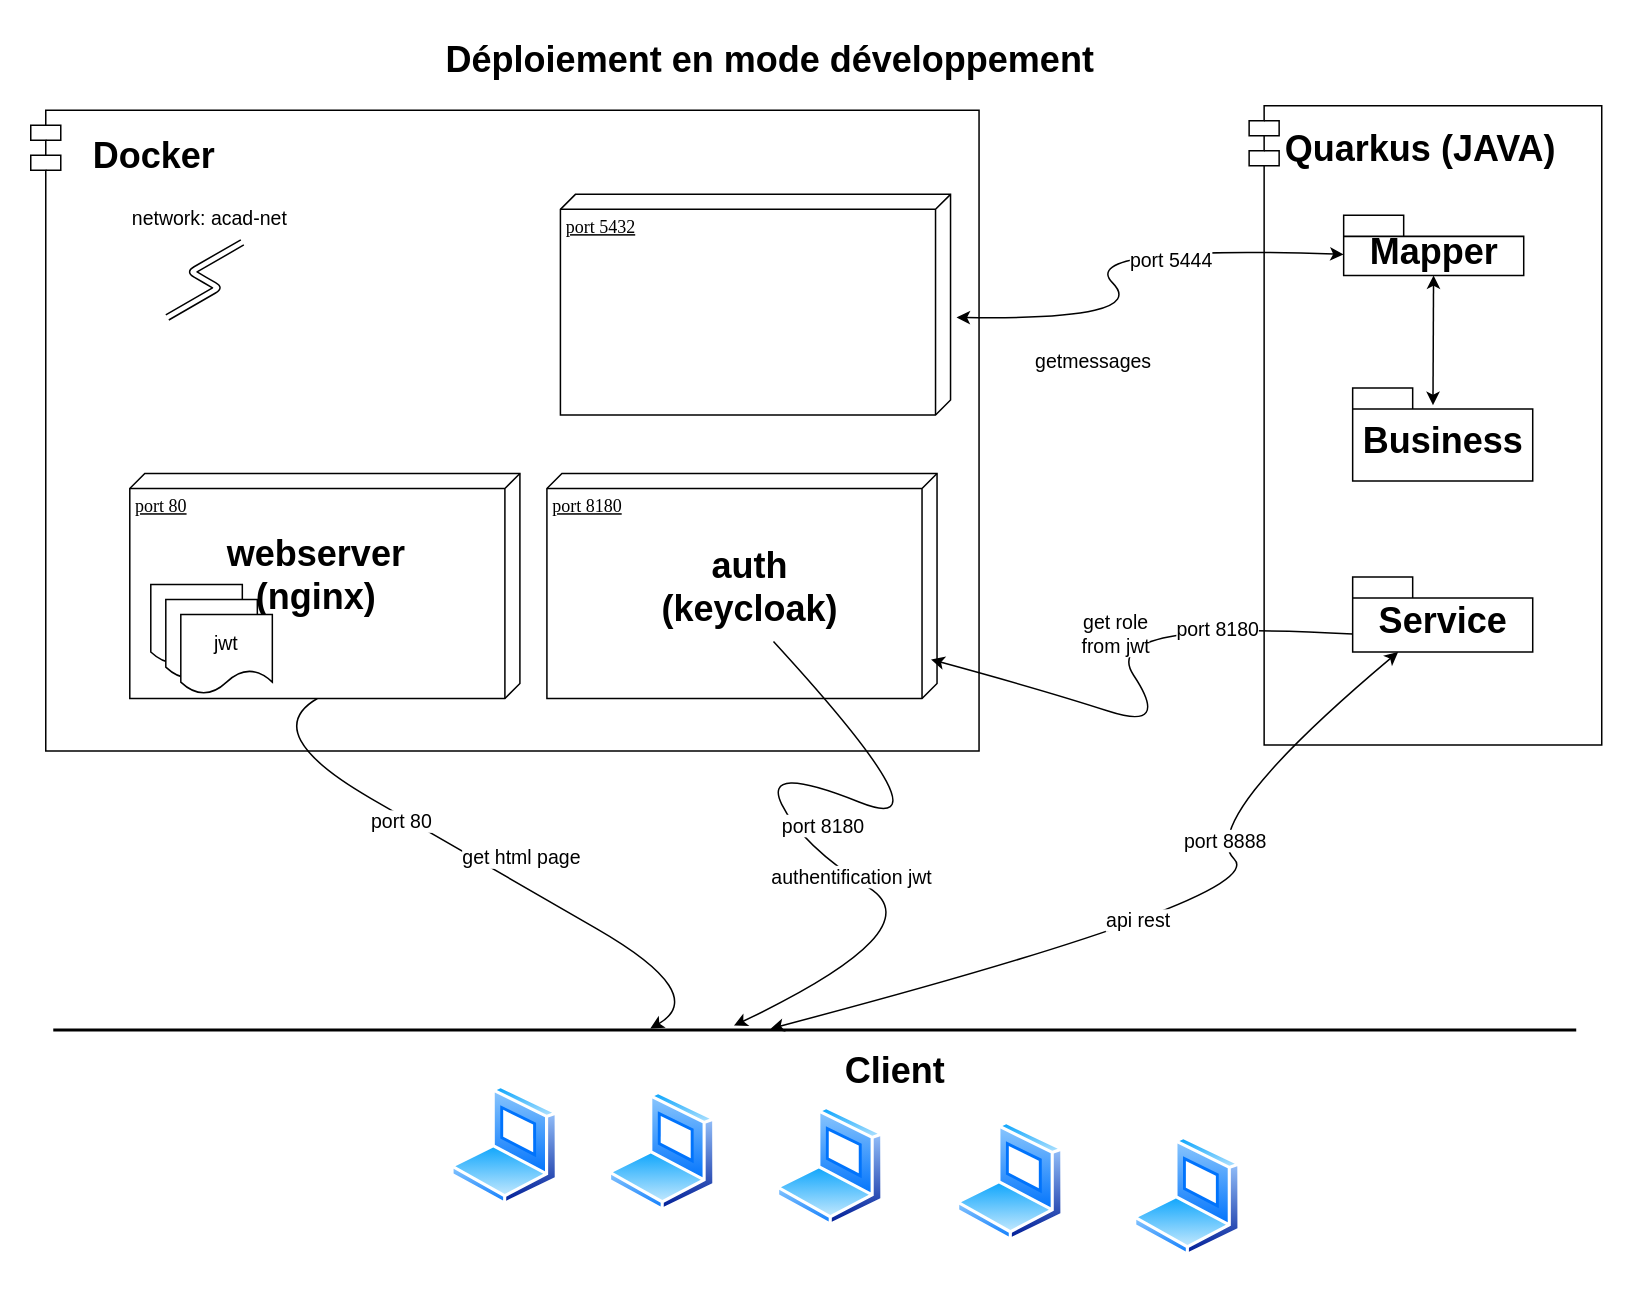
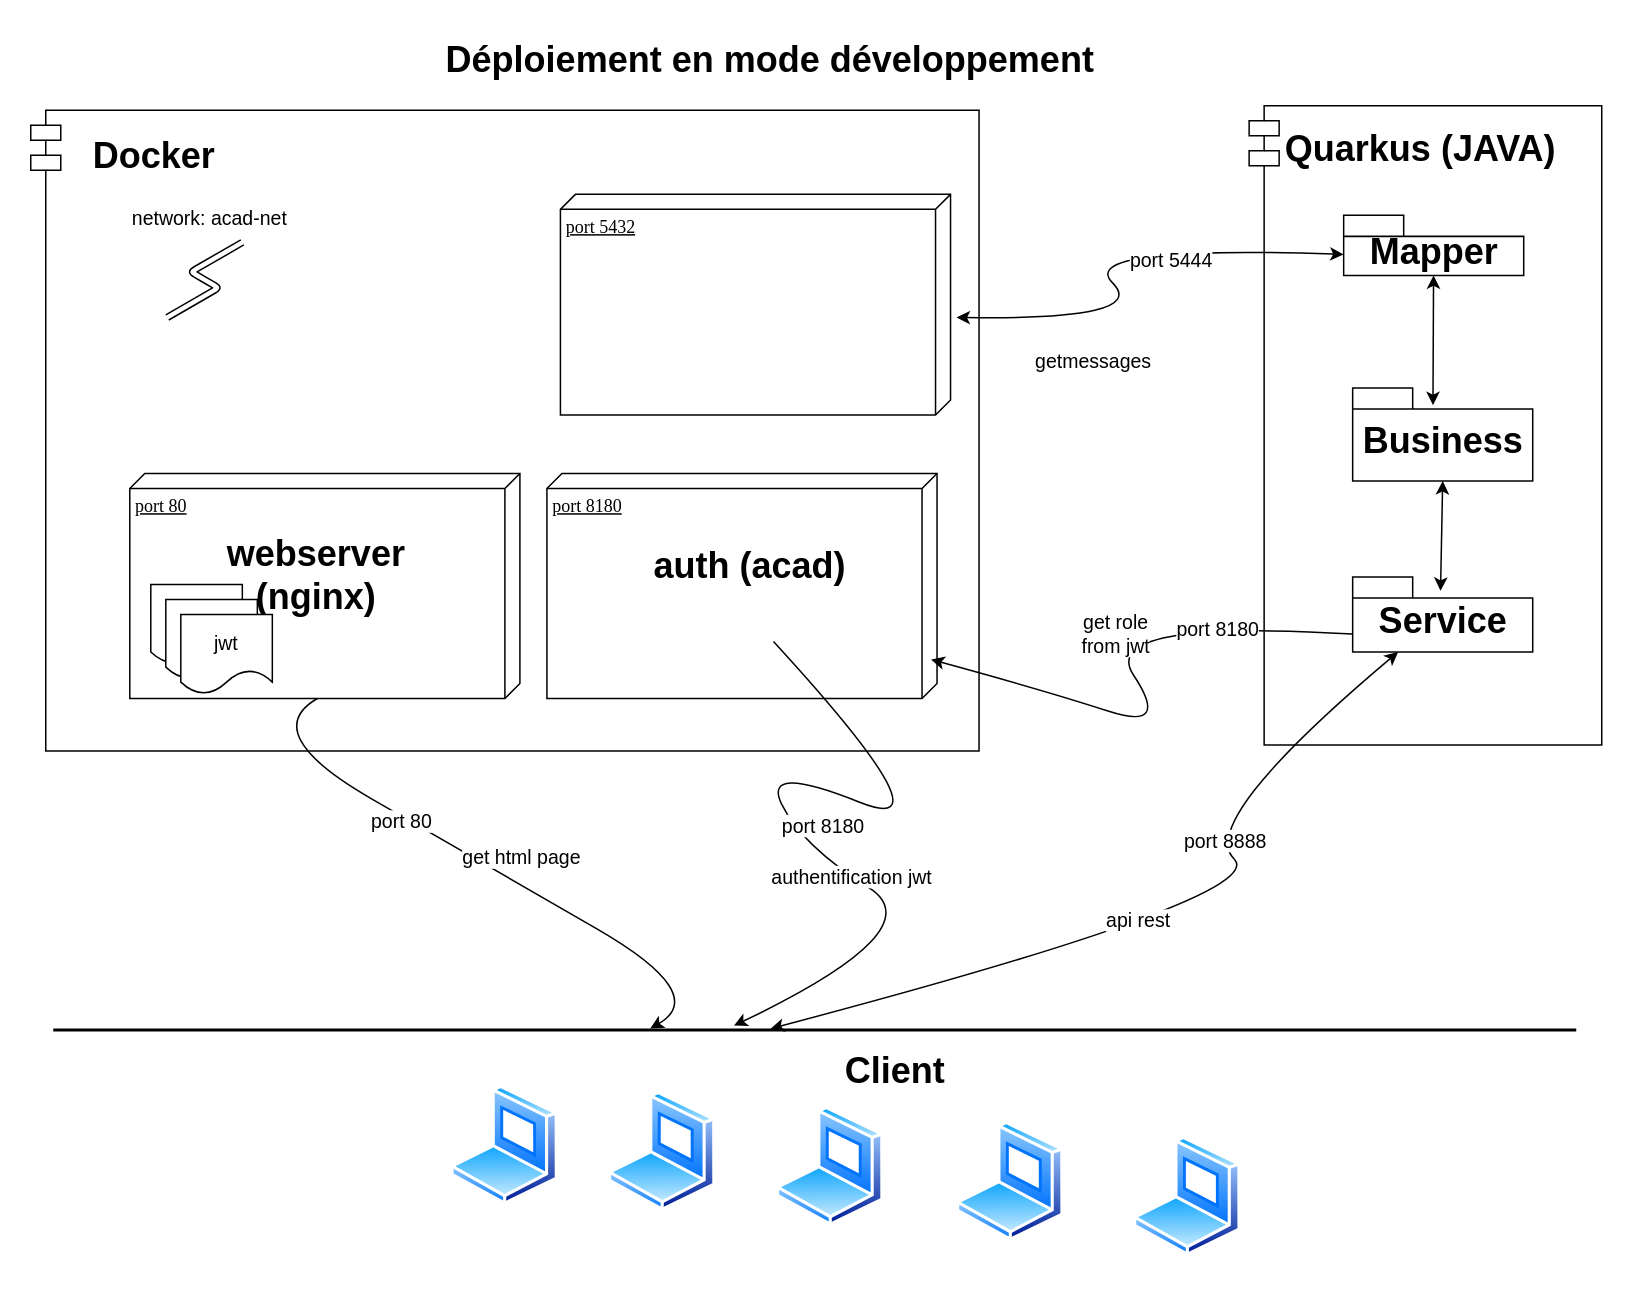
- <mxCell id="14" value="&lt;h1&gt;auth (keycloak)&lt;/h1&gt;" style="text;html=1;strokeColor=none;fillColor=none;spacing=5;spacingTop=-20;whiteSpace=wrap;overflow=hidden;rounded=0;align=center;" parent="12" vertex="1"><mxGeometry x="62" y="42" width="147" height="70" as="geometry" /></mxCell>
+ <mxCell id="14" value="&lt;h1&gt;auth (acad)&lt;/h1&gt;" style="text;html=1;strokeColor=none;fillColor=none;spacing=5;spacingTop=-20;whiteSpace=wrap;overflow=hidden;rounded=0;align=center;" parent="12" vertex="1"><mxGeometry x="62" y="42" width="147" height="70" as="geometry" /></mxCell>
+ <mxCell id="26" value="" style="endArrow=classic;startArrow=classic;html=1;rounded=0;fontSize=24;exitX=0.488;exitY=0.185;exitDx=0;exitDy=0;exitPerimeter=0;entryX=0.5;entryY=1;entryDx=0;entryDy=0;entryPerimeter=0;" parent="19" source="24" target="23" edge="1"><mxGeometry width="50" height="50" relative="1" as="geometry"><mxPoint x="134" y="318" as="sourcePoint" /><mxPoint x="136.324" y="249.53" as="targetPoint" /></mxGeometry></mxCell>
